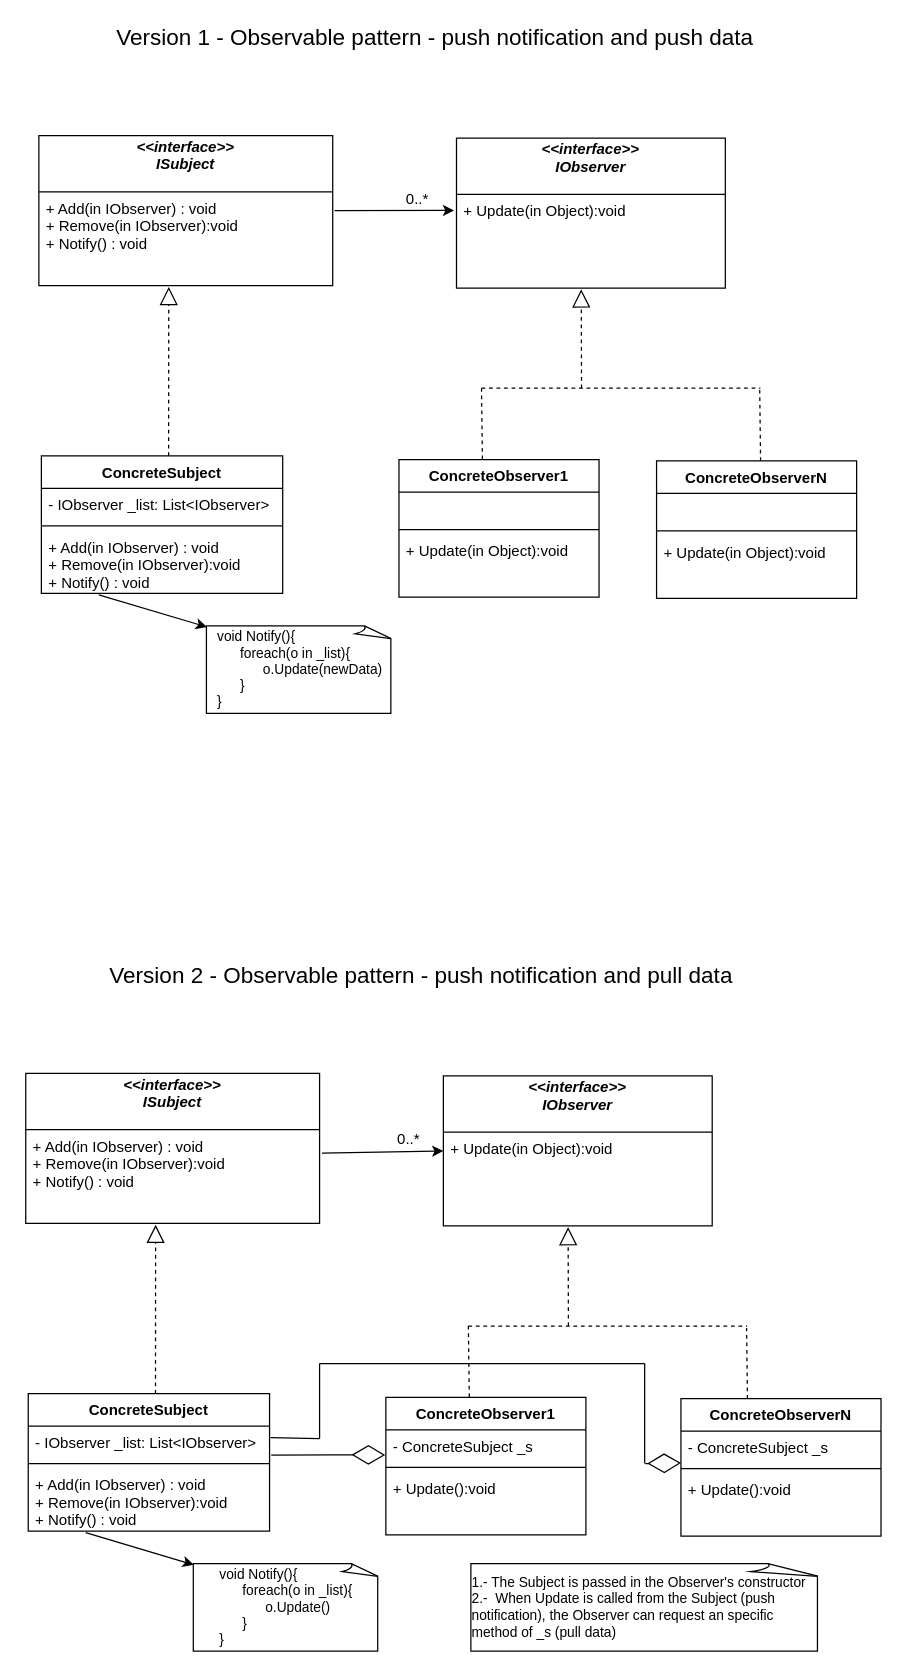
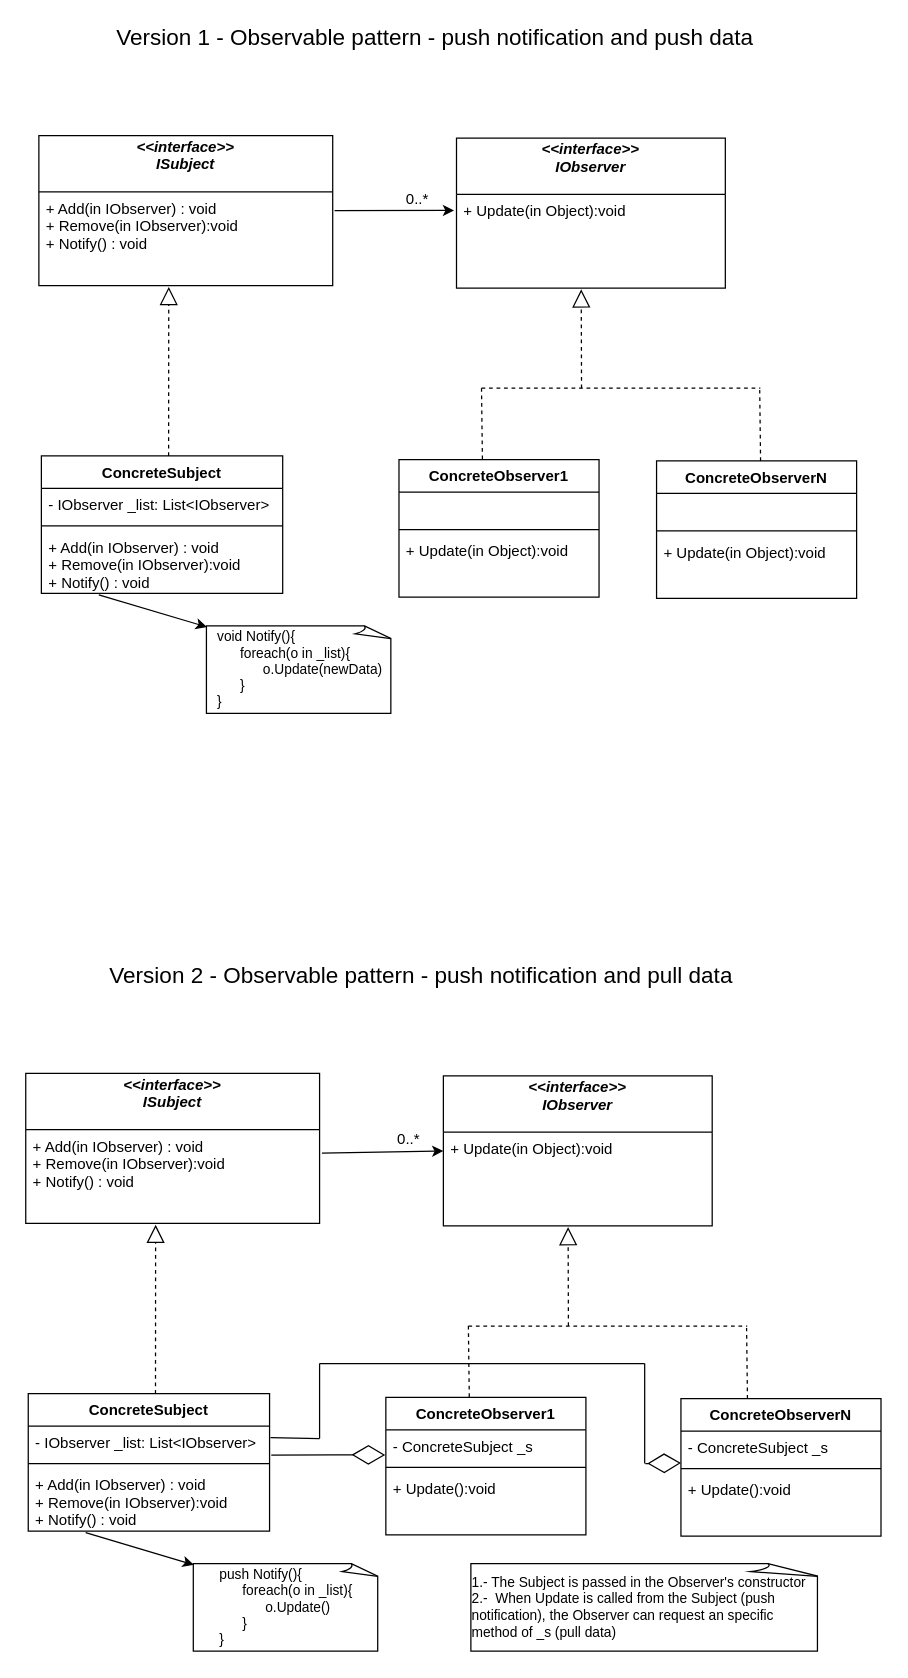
- <mxCell id="52" value="&lt;div style=&quot;text-align: left ; font-size: 11px&quot;&gt;&lt;font style=&quot;font-size: 11px&quot;&gt;void Notify(){&lt;/font&gt;&lt;/div&gt;&lt;div style=&quot;text-align: left ; font-size: 11px&quot;&gt;&lt;font style=&quot;font-size: 11px&quot;&gt;&amp;nbsp; &amp;nbsp; &amp;nbsp; foreach(o in _list){&lt;/font&gt;&lt;/div&gt;&lt;div style=&quot;text-align: left ; font-size: 11px&quot;&gt;&lt;span&gt;&lt;font style=&quot;font-size: 11px&quot;&gt;&amp;nbsp; &amp;nbsp; &amp;nbsp; &amp;nbsp; &amp;nbsp; &amp;nbsp; o.Update()&lt;/font&gt;&lt;/span&gt;&lt;/div&gt;&lt;div style=&quot;text-align: left ; font-size: 11px&quot;&gt;&lt;font style=&quot;font-size: 11px&quot;&gt;&amp;nbsp; &amp;nbsp; &amp;nbsp; }&lt;/font&gt;&lt;/div&gt;&lt;div style=&quot;text-align: left ; font-size: 11px&quot;&gt;&lt;font style=&quot;font-size: 11px&quot;&gt;}&lt;/font&gt;&lt;/div&gt;" style="whiteSpace=wrap;html=1;shape=mxgraph.basic.document" vertex="1" parent="1"><mxGeometry x="154" y="1250" width="149" height="70" as="geometry" /></mxCell>
+ <mxCell id="52" value="&lt;div style=&quot;text-align: left ; font-size: 11px&quot;&gt;&lt;font style=&quot;font-size: 11px&quot;&gt;push Notify(){&lt;/font&gt;&lt;/div&gt;&lt;div style=&quot;text-align: left ; font-size: 11px&quot;&gt;&lt;font style=&quot;font-size: 11px&quot;&gt;&amp;nbsp; &amp;nbsp; &amp;nbsp; foreach(o in _list){&lt;/font&gt;&lt;/div&gt;&lt;div style=&quot;text-align: left ; font-size: 11px&quot;&gt;&lt;span&gt;&lt;font style=&quot;font-size: 11px&quot;&gt;&amp;nbsp; &amp;nbsp; &amp;nbsp; &amp;nbsp; &amp;nbsp; &amp;nbsp; o.Update()&lt;/font&gt;&lt;/span&gt;&lt;/div&gt;&lt;div style=&quot;text-align: left ; font-size: 11px&quot;&gt;&lt;font style=&quot;font-size: 11px&quot;&gt;&amp;nbsp; &amp;nbsp; &amp;nbsp; }&lt;/font&gt;&lt;/div&gt;&lt;div style=&quot;text-align: left ; font-size: 11px&quot;&gt;&lt;font style=&quot;font-size: 11px&quot;&gt;}&lt;/font&gt;&lt;/div&gt;" style="whiteSpace=wrap;html=1;shape=mxgraph.basic.document" vertex="1" parent="1"><mxGeometry x="154" y="1250" width="149" height="70" as="geometry" /></mxCell>
